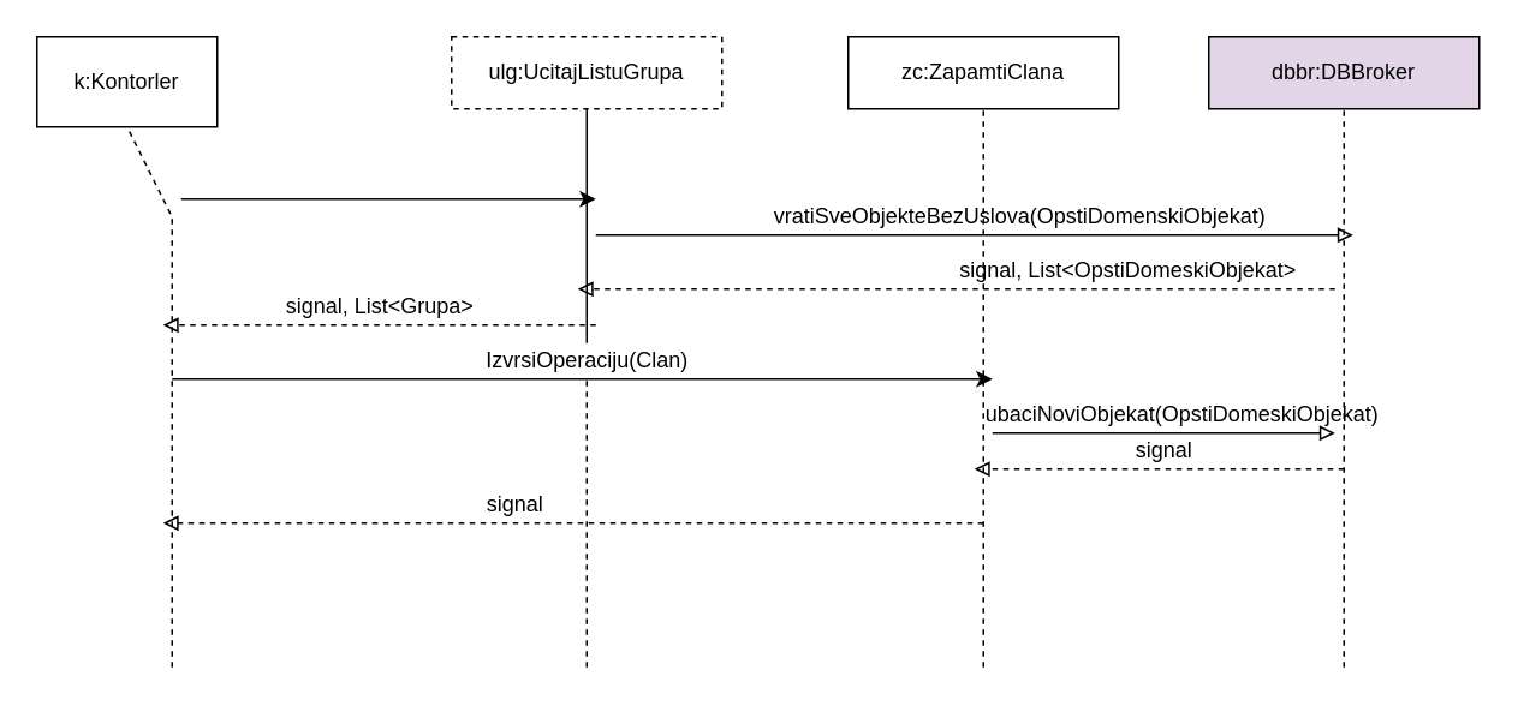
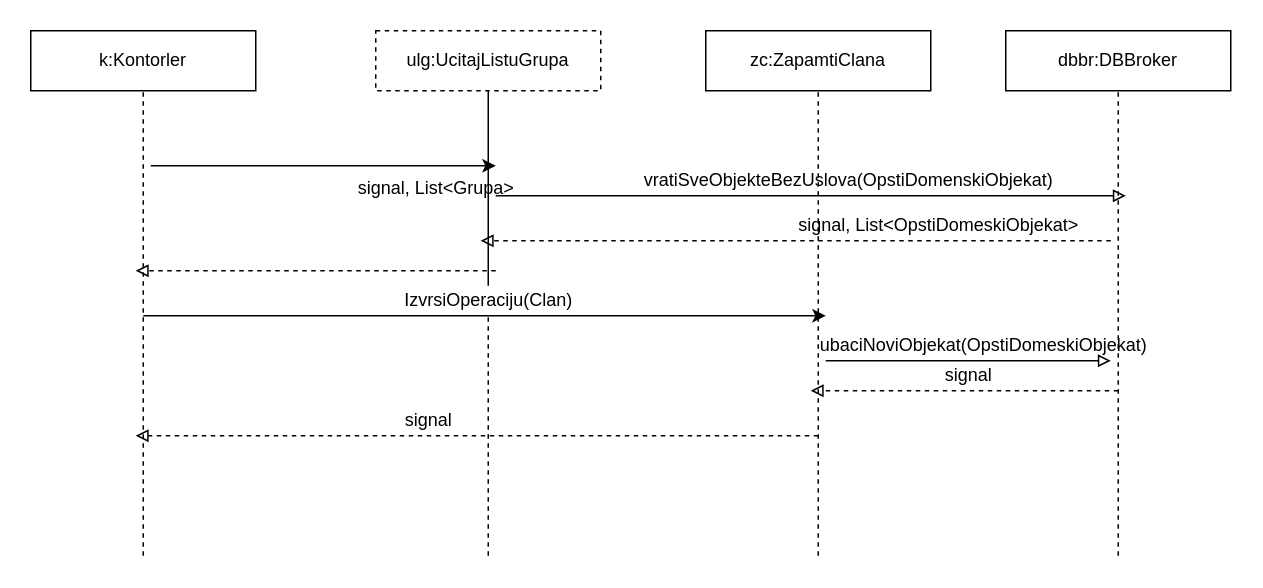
- <mxCell id="8" value="&lt;font style=&quot;font-size: 12px&quot;&gt;dbbr:DBBroker&lt;/font&gt;" style="rounded=0;whiteSpace=wrap;html=1;fillColor=#e1d5e7;" vertex="1" parent="1"><mxGeometry x="670" y="20" width="150" height="40" as="geometry" /></mxCell>
+ <mxCell id="8" value="&lt;font style=&quot;font-size: 12px&quot;&gt;dbbr:DBBroker&lt;/font&gt;" style="rounded=0;whiteSpace=wrap;html=1;" vertex="1" parent="1"><mxGeometry x="670" y="20" width="150" height="40" as="geometry" /></mxCell>
- <mxCell id="2" value="&lt;font style=&quot;font-size: 12px&quot;&gt;k:Kontorler&lt;/font&gt;" style="rounded=0;whiteSpace=wrap;html=1;" vertex="1" parent="1"><mxGeometry x="20" y="20" width="100" height="50" as="geometry" /></mxCell>
+ <mxCell id="2" value="&lt;font style=&quot;font-size: 12px&quot;&gt;k:Kontorler&lt;/font&gt;" style="rounded=0;whiteSpace=wrap;html=1;" vertex="1" parent="1"><mxGeometry x="20" y="20" width="150" height="40" as="geometry" /></mxCell>
- <mxCell id="16" value="signal, List&amp;lt;Grupa&amp;gt;" style="text;html=1;align=center;verticalAlign=middle;resizable=0;points=[];autosize=1;strokeColor=none;fillColor=none;fontSize=12;" vertex="1" parent="1"><mxGeometry x="150" y="160" width="120" height="20" as="geometry" /></mxCell>
+ <mxCell id="16" value="signal, List&amp;lt;Grupa&amp;gt;" style="text;html=1;align=center;verticalAlign=middle;resizable=0;points=[];autosize=1;strokeColor=none;fillColor=none;fontSize=12;" vertex="1" parent="1"><mxGeometry x="230" y="115" width="120" height="20" as="geometry" /></mxCell>
